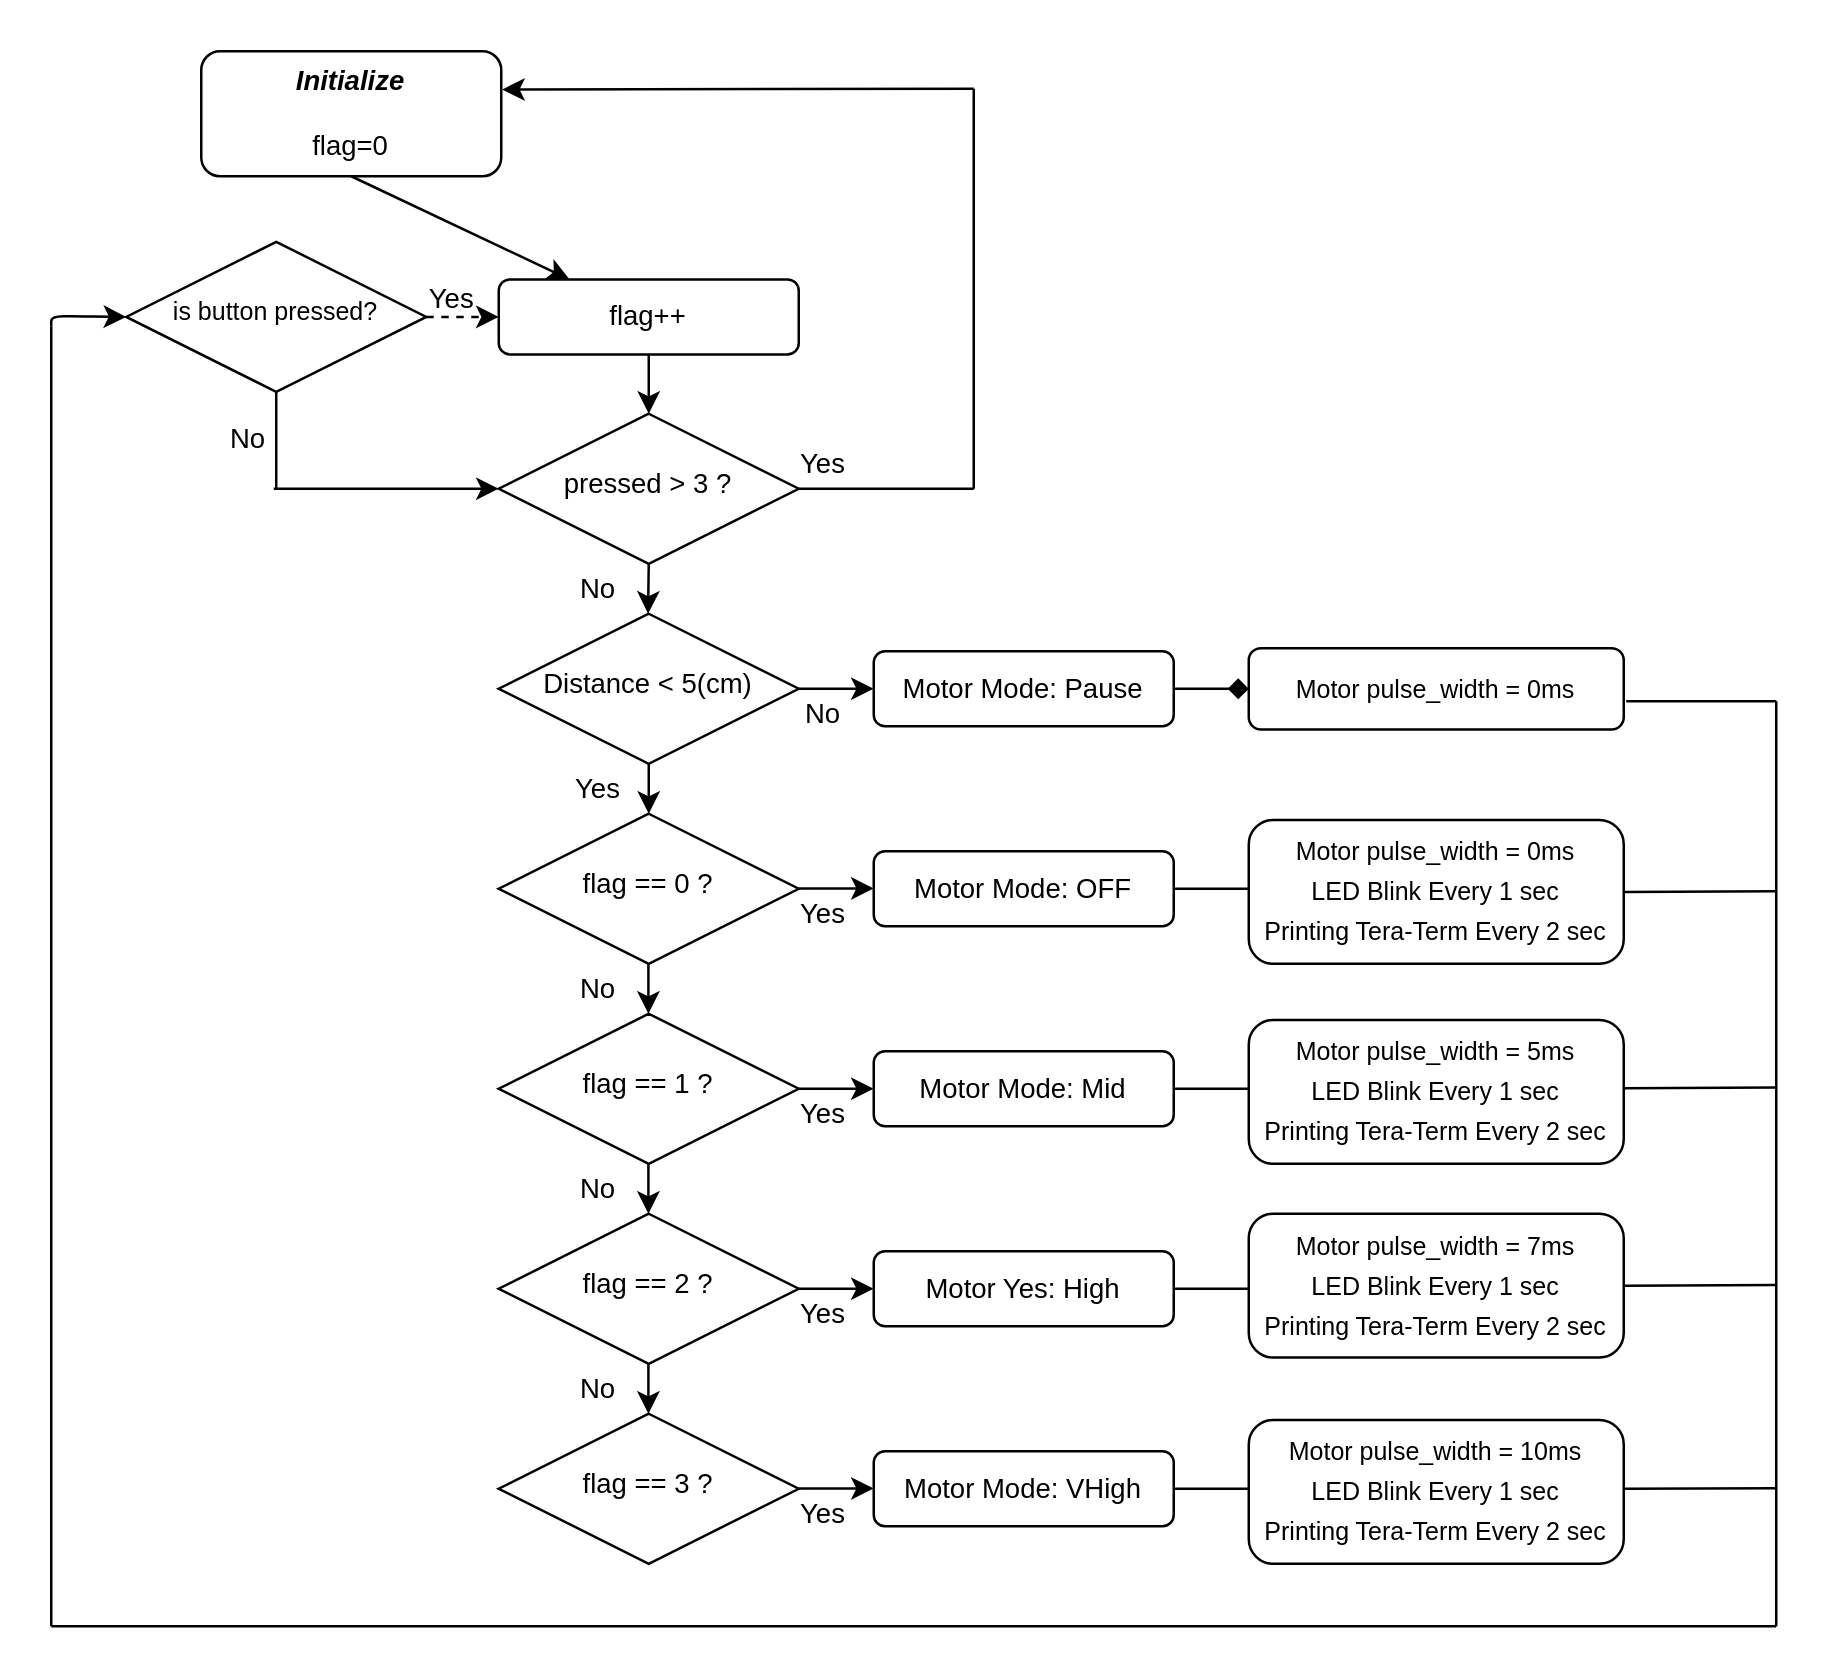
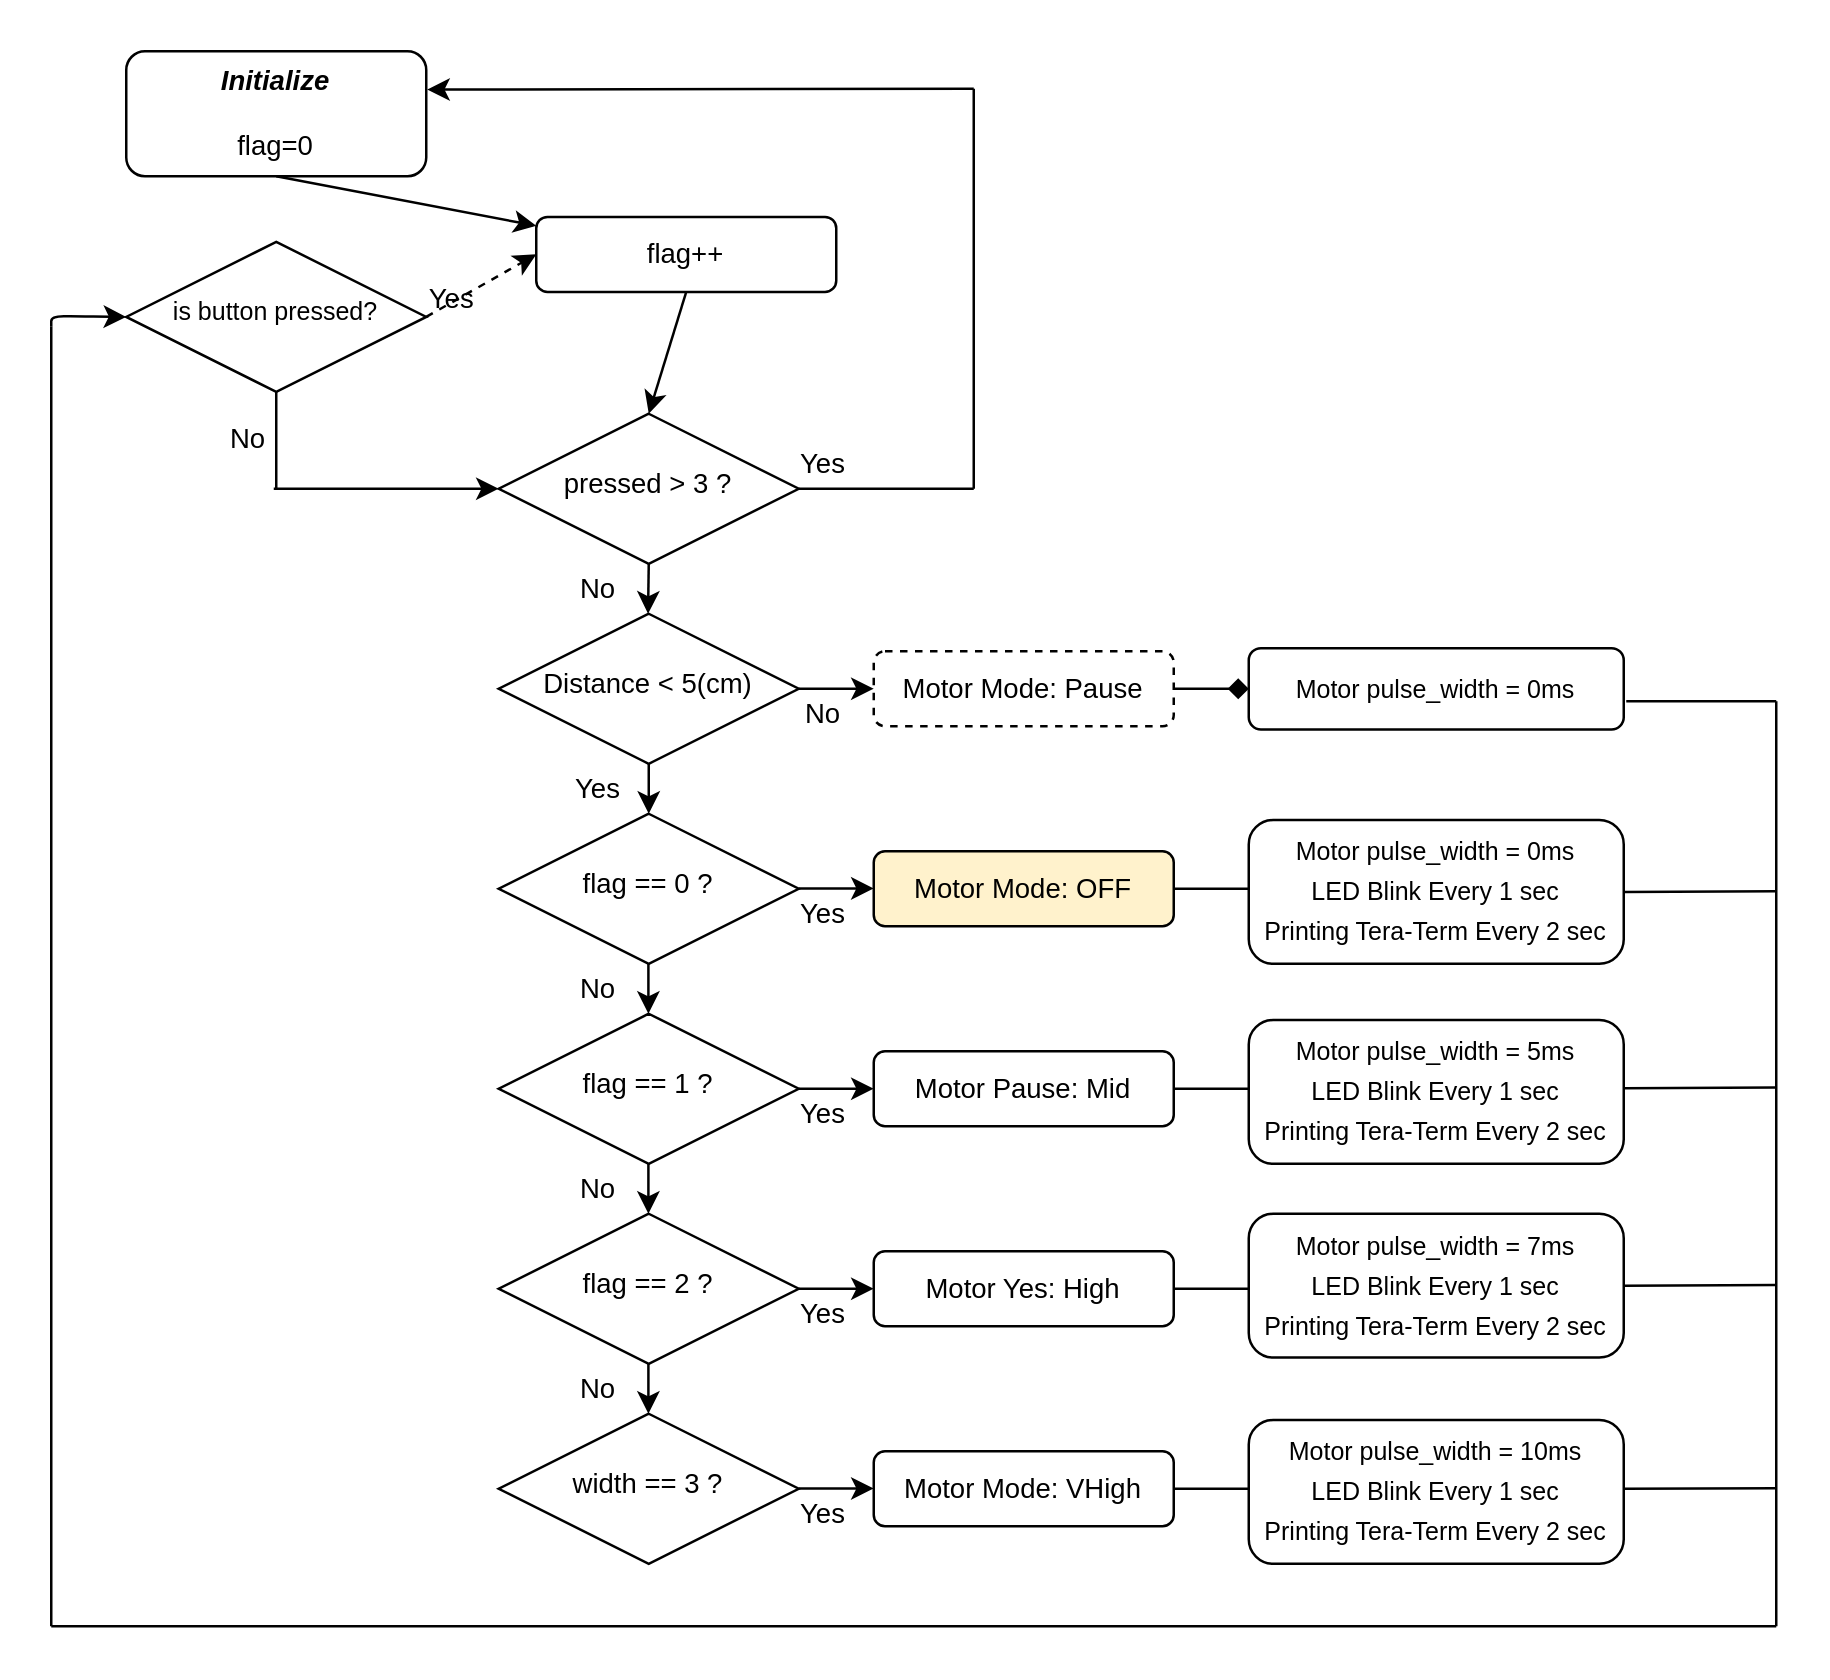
- <mxCell id="2" value="&lt;font style=&quot;font-size: 11px;&quot;&gt;&lt;font style=&quot;font-size: 11px;&quot;&gt;&lt;b style=&quot;font-size: 11px;&quot;&gt;&lt;i style=&quot;font-size: 11px;&quot;&gt;Initialize&lt;/i&gt;&lt;/b&gt;&lt;br style=&quot;font-size: 11px;&quot;&gt;&lt;/font&gt;&lt;br style=&quot;font-size: 11px;&quot;&gt;flag=0&lt;/font&gt;" style="rounded=1;whiteSpace=wrap;html=1;fontSize=11;glass=0;strokeWidth=1;shadow=0;" parent="1" vertex="1"><mxGeometry x="80" y="20" width="120" height="50" as="geometry" /></mxCell>
+ <mxCell id="2" value="&lt;font style=&quot;font-size: 11px;&quot;&gt;&lt;font style=&quot;font-size: 11px;&quot;&gt;&lt;b style=&quot;font-size: 11px;&quot;&gt;&lt;i style=&quot;font-size: 11px;&quot;&gt;Initialize&lt;/i&gt;&lt;/b&gt;&lt;br style=&quot;font-size: 11px;&quot;&gt;&lt;/font&gt;&lt;br style=&quot;font-size: 11px;&quot;&gt;flag=0&lt;/font&gt;" style="rounded=1;whiteSpace=wrap;html=1;fontSize=11;glass=0;strokeWidth=1;shadow=0;" parent="1" vertex="1"><mxGeometry x="50" y="20" width="120" height="50" as="geometry" /></mxCell>
- <mxCell id="5" value="&lt;font style=&quot;font-size: 11px;&quot;&gt;flag++&lt;/font&gt;" style="rounded=1;whiteSpace=wrap;html=1;fontSize=11;glass=0;strokeWidth=1;shadow=0;" parent="1" vertex="1"><mxGeometry x="199" y="111.25" width="120" height="30" as="geometry" /></mxCell>
+ <mxCell id="5" value="&lt;font style=&quot;font-size: 11px;&quot;&gt;flag++&lt;/font&gt;" style="rounded=1;whiteSpace=wrap;html=1;fontSize=11;glass=0;strokeWidth=1;shadow=0;" parent="1" vertex="1"><mxGeometry x="214" y="86.25" width="120" height="30" as="geometry" /></mxCell>
- <mxCell id="3" value="&lt;font style=&quot;font-size: 11px;&quot;&gt;Motor Mode: Pause&lt;/font&gt;" style="rounded=1;whiteSpace=wrap;html=1;fontSize=11;glass=0;strokeWidth=1;shadow=0;" parent="1" vertex="1"><mxGeometry x="349" y="260" width="120" height="30" as="geometry" /></mxCell>
+ <mxCell id="3" value="&lt;font style=&quot;font-size: 11px;&quot;&gt;Motor Mode: Pause&lt;/font&gt;" style="rounded=1;whiteSpace=wrap;html=1;fontSize=11;glass=0;strokeWidth=1;shadow=0;dashed=1;" parent="1" vertex="1"><mxGeometry x="349" y="260" width="120" height="30" as="geometry" /></mxCell>
- <mxCell id="32" value="&lt;font style=&quot;font-size: 11px;&quot;&gt;Motor Mode: OFF&lt;/font&gt;" style="rounded=1;whiteSpace=wrap;html=1;fontSize=11;glass=0;strokeWidth=1;shadow=0;" parent="1" vertex="1"><mxGeometry x="349" y="340" width="120" height="30" as="geometry" /></mxCell>
+ <mxCell id="32" value="&lt;font style=&quot;font-size: 11px;&quot;&gt;Motor Mode: OFF&lt;/font&gt;" style="rounded=1;whiteSpace=wrap;html=1;fontSize=11;glass=0;strokeWidth=1;shadow=0;fillColor=#fff2cc;" parent="1" vertex="1"><mxGeometry x="349" y="340" width="120" height="30" as="geometry" /></mxCell>
- <mxCell id="29" value="&lt;font style=&quot;font-size: 11px;&quot;&gt;Motor Mode: Mid&lt;/font&gt;" style="rounded=1;whiteSpace=wrap;html=1;fontSize=11;glass=0;strokeWidth=1;shadow=0;" parent="1" vertex="1"><mxGeometry x="349" y="420" width="120" height="30" as="geometry" /></mxCell>
+ <mxCell id="29" value="&lt;font style=&quot;font-size: 11px;&quot;&gt;Motor Pause: Mid&lt;/font&gt;" style="rounded=1;whiteSpace=wrap;html=1;fontSize=11;glass=0;strokeWidth=1;shadow=0;" parent="1" vertex="1"><mxGeometry x="349" y="420" width="120" height="30" as="geometry" /></mxCell>
- <mxCell id="18" value="&lt;p style=&quot;line-height: 120%; font-size: 11px;&quot;&gt;&lt;font style=&quot;font-size: 11px;&quot;&gt;flag == 3 ?&lt;/font&gt;&lt;/p&gt;" style="rhombus;whiteSpace=wrap;html=1;shadow=0;fontFamily=Helvetica;fontSize=11;align=center;strokeWidth=1;spacing=6;spacingTop=-4;" parent="1" vertex="1"><mxGeometry x="199" y="565" width="120" height="60" as="geometry" /></mxCell>
+ <mxCell id="18" value="&lt;p style=&quot;line-height: 120%; font-size: 11px;&quot;&gt;&lt;font style=&quot;font-size: 11px;&quot;&gt;width == 3 ?&lt;/font&gt;&lt;/p&gt;" style="rhombus;whiteSpace=wrap;html=1;shadow=0;fontFamily=Helvetica;fontSize=11;align=center;strokeWidth=1;spacing=6;spacingTop=-4;" parent="1" vertex="1"><mxGeometry x="199" y="565" width="120" height="60" as="geometry" /></mxCell>
